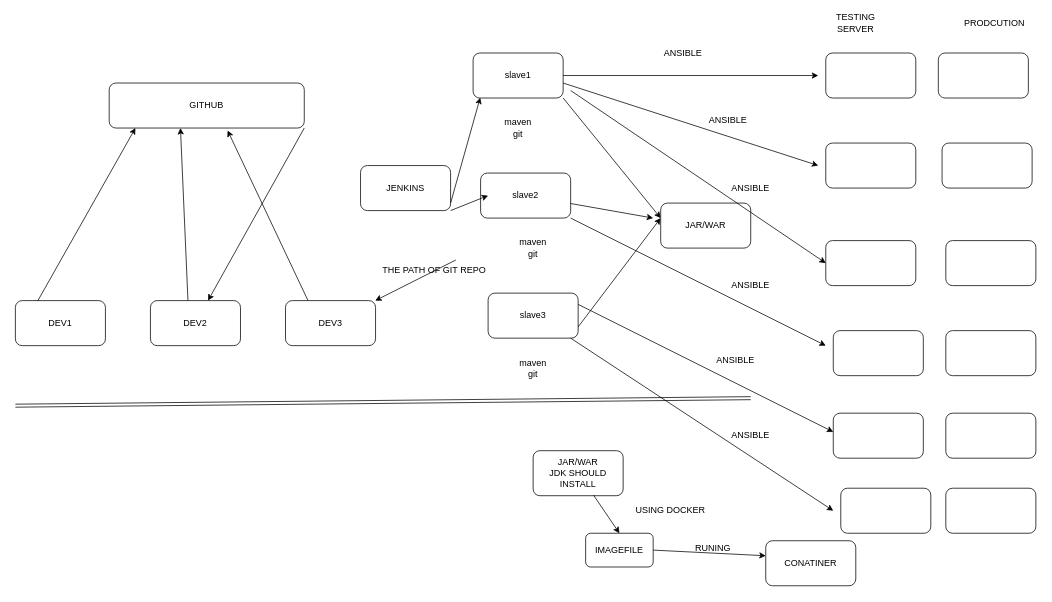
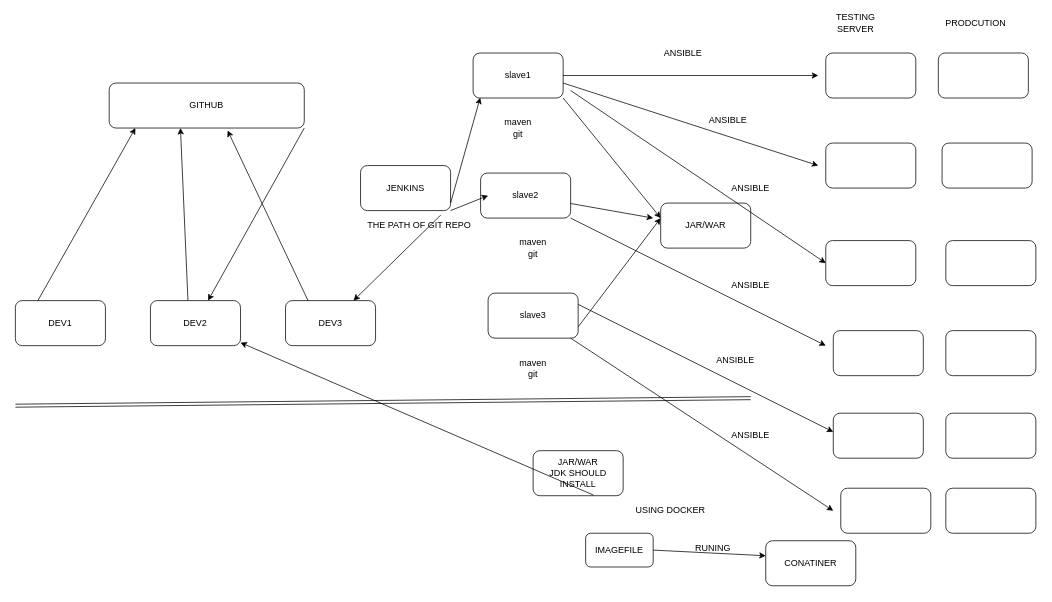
- <mxCell id="39" value="PRODCUTION" style="text;html=1;strokeColor=none;fillColor=none;align=center;verticalAlign=middle;whiteSpace=wrap;rounded=0;" vertex="1" parent="1"><mxGeometry x="1285" y="20" width="80" height="20" as="geometry" /></mxCell>
+ <mxCell id="39" value="PRODCUTION" style="text;html=1;strokeColor=none;fillColor=none;align=center;verticalAlign=middle;whiteSpace=wrap;rounded=0;" vertex="1" parent="1"><mxGeometry x="1260" y="20" width="80" height="20" as="geometry" /></mxCell>
- <mxCell id="10" value="THE PATH OF GIT REPO&amp;nbsp;" style="text;html=1;strokeColor=none;fillColor=none;align=center;verticalAlign=middle;whiteSpace=wrap;rounded=0;" vertex="1" parent="1"><mxGeometry x="480" y="350" width="200" height="20" as="geometry" /></mxCell>
+ <mxCell id="10" value="THE PATH OF GIT REPO&amp;nbsp;" style="text;html=1;strokeColor=none;fillColor=none;align=center;verticalAlign=middle;whiteSpace=wrap;rounded=0;" vertex="1" parent="1"><mxGeometry x="460" y="290" width="200" height="20" as="geometry" /></mxCell>
- <mxCell id="54" value="" style="endArrow=classic;html=1;exitX=0.671;exitY=0.987;exitDx=0;exitDy=0;exitPerimeter=0;entryX=0.5;entryY=0;entryDx=0;entryDy=0;" edge="1" parent="1" source="52" target="53"><mxGeometry width="50" height="50" relative="1" as="geometry"><mxPoint x="790" y="710" as="sourcePoint" /><mxPoint x="840" y="660" as="targetPoint" /></mxGeometry></mxCell>
+ <mxCell id="54" value="" style="endArrow=classic;html=1;exitX=0.671;exitY=0.987;exitDx=0;exitDy=0;exitPerimeter=0;" edge="1" parent="1" source="52" target="3"><mxGeometry width="50" height="50" relative="1" as="geometry"><mxPoint x="790" y="710" as="sourcePoint" /><mxPoint x="840" y="660" as="targetPoint" /></mxGeometry></mxCell>
